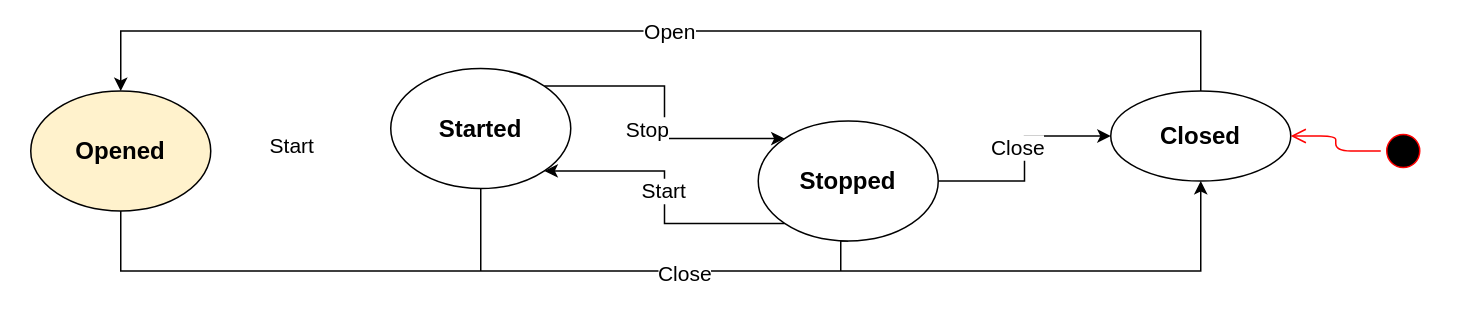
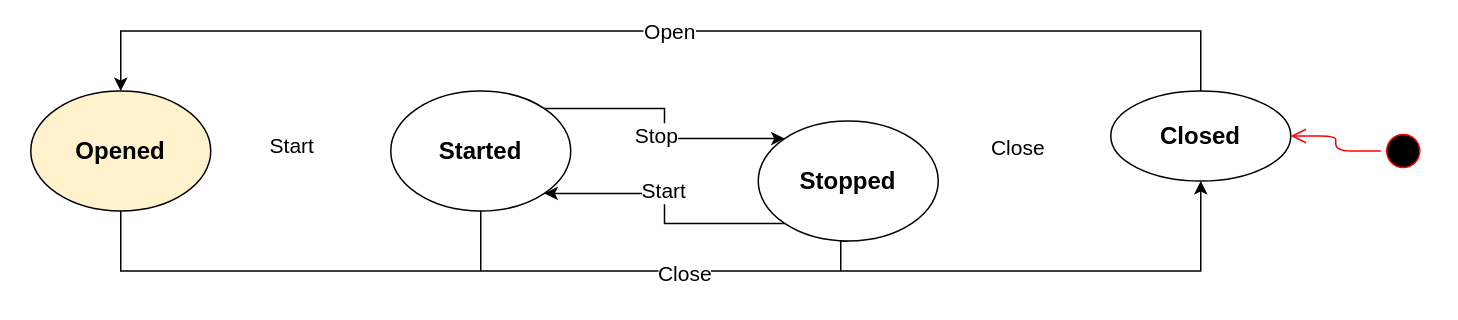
- <mxCell id="8" value="&lt;font style=&quot;font-size: 16px&quot;&gt;&lt;b&gt;Started&lt;/b&gt;&lt;/font&gt;" style="ellipse;whiteSpace=wrap;html=1;" vertex="1" parent="1"><mxGeometry x="260" y="45" width="120" height="80" as="geometry" /></mxCell>
+ <mxCell id="8" value="&lt;font style=&quot;font-size: 16px&quot;&gt;&lt;b&gt;Started&lt;/b&gt;&lt;/font&gt;" style="ellipse;whiteSpace=wrap;html=1;" vertex="1" parent="1"><mxGeometry x="260" y="60" width="120" height="80" as="geometry" /></mxCell>
- <mxCell id="10" style="edgeStyle=orthogonalEdgeStyle;rounded=0;orthogonalLoop=1;jettySize=auto;html=1;exitX=1;exitY=0.5;exitDx=0;exitDy=0;entryX=0;entryY=0.5;entryDx=0;entryDy=0;" edge="1" parent="1" source="12" target="15"><mxGeometry relative="1" as="geometry" /></mxCell>
